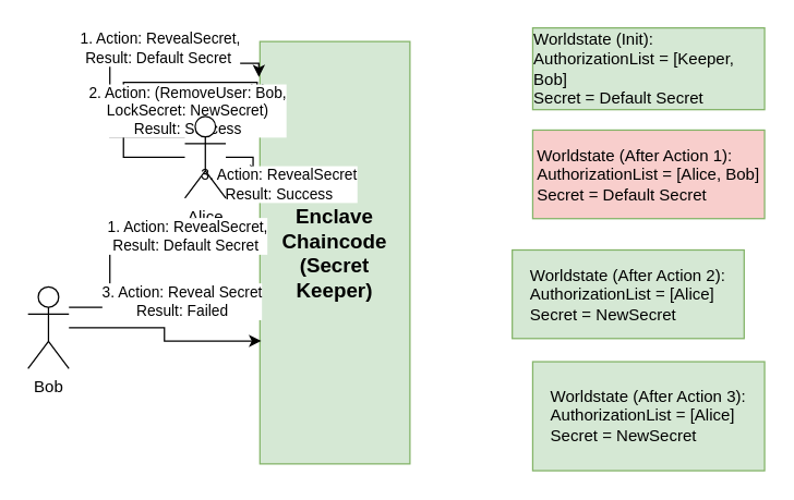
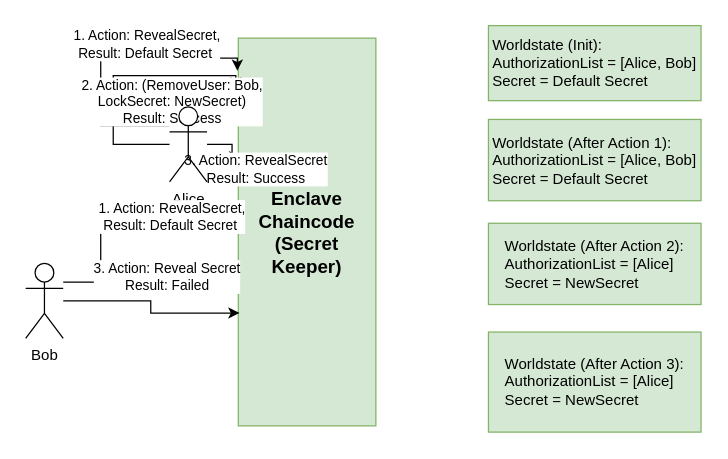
- <mxCell id="3" value="&lt;div style=&quot;text-align: left;&quot;&gt;&lt;span style=&quot;background-color: initial;&quot;&gt;Worldstate (Init):&lt;/span&gt;&lt;/div&gt;&lt;div style=&quot;text-align: left;&quot;&gt;&lt;span style=&quot;background-color: initial;&quot;&gt;AuthorizationList = [Keeper, Bob]&lt;/span&gt;&lt;/div&gt;&lt;div style=&quot;text-align: left;&quot;&gt;&lt;span style=&quot;background-color: initial;&quot;&gt;Secret = Default Secret&lt;/span&gt;&lt;/div&gt;" style="rounded=0;whiteSpace=wrap;html=1;fillColor=#d5e8d4;strokeColor=#82b366;" vertex="1" parent="1"><mxGeometry x="390" y="20" width="170" height="60" as="geometry" /></mxCell>
+ <mxCell id="3" value="&lt;div style=&quot;text-align: left;&quot;&gt;&lt;span style=&quot;background-color: initial;&quot;&gt;Worldstate (Init):&lt;/span&gt;&lt;/div&gt;&lt;div style=&quot;text-align: left;&quot;&gt;&lt;span style=&quot;background-color: initial;&quot;&gt;AuthorizationList = [Alice, Bob]&lt;/span&gt;&lt;/div&gt;&lt;div style=&quot;text-align: left;&quot;&gt;&lt;span style=&quot;background-color: initial;&quot;&gt;Secret = Default Secret&lt;/span&gt;&lt;/div&gt;" style="rounded=0;whiteSpace=wrap;html=1;fillColor=#d5e8d4;strokeColor=#82b366;" vertex="1" parent="1"><mxGeometry x="390" y="20" width="170" height="60" as="geometry" /></mxCell>
- <mxCell id="16" value="&lt;div style=&quot;text-align: left;&quot;&gt;&lt;span style=&quot;background-color: initial;&quot;&gt;Worldstate (After Action 1):&lt;/span&gt;&lt;/div&gt;&lt;div style=&quot;text-align: left;&quot;&gt;&lt;span style=&quot;background-color: initial;&quot;&gt;AuthorizationList = [Alice, Bob]&lt;/span&gt;&lt;/div&gt;&lt;div style=&quot;text-align: left;&quot;&gt;&lt;span style=&quot;background-color: initial;&quot;&gt;Secret = Default Secret&lt;/span&gt;&lt;/div&gt;" style="rounded=0;whiteSpace=wrap;html=1;fillColor=#f8cecc;strokeColor=#82b366;" vertex="1" parent="1"><mxGeometry x="390" y="95" width="170" height="65" as="geometry" /></mxCell>
+ <mxCell id="16" value="&lt;div style=&quot;text-align: left;&quot;&gt;&lt;span style=&quot;background-color: initial;&quot;&gt;Worldstate (After Action 1):&lt;/span&gt;&lt;/div&gt;&lt;div style=&quot;text-align: left;&quot;&gt;&lt;span style=&quot;background-color: initial;&quot;&gt;AuthorizationList = [Alice, Bob]&lt;/span&gt;&lt;/div&gt;&lt;div style=&quot;text-align: left;&quot;&gt;&lt;span style=&quot;background-color: initial;&quot;&gt;Secret = Default Secret&lt;/span&gt;&lt;/div&gt;" style="rounded=0;whiteSpace=wrap;html=1;fillColor=#d5e8d4;strokeColor=#82b366;" vertex="1" parent="1"><mxGeometry x="390" y="95" width="170" height="65" as="geometry" /></mxCell>
- <mxCell id="17" value="&lt;div style=&quot;text-align: left;&quot;&gt;&lt;span style=&quot;background-color: initial;&quot;&gt;Worldstate (After Action 2):&lt;/span&gt;&lt;/div&gt;&lt;div style=&quot;text-align: left;&quot;&gt;&lt;span style=&quot;background-color: initial;&quot;&gt;AuthorizationList = [Alice]&lt;/span&gt;&lt;/div&gt;&lt;div style=&quot;text-align: left;&quot;&gt;&lt;span style=&quot;background-color: initial;&quot;&gt;Secret = NewSecret&lt;/span&gt;&lt;/div&gt;" style="rounded=0;whiteSpace=wrap;html=1;fillColor=#d5e8d4;strokeColor=#82b366;" vertex="1" parent="1"><mxGeometry x="375" y="183" width="170" height="65" as="geometry" /></mxCell>
+ <mxCell id="17" value="&lt;div style=&quot;text-align: left;&quot;&gt;&lt;span style=&quot;background-color: initial;&quot;&gt;Worldstate (After Action 2):&lt;/span&gt;&lt;/div&gt;&lt;div style=&quot;text-align: left;&quot;&gt;&lt;span style=&quot;background-color: initial;&quot;&gt;AuthorizationList = [Alice]&lt;/span&gt;&lt;/div&gt;&lt;div style=&quot;text-align: left;&quot;&gt;&lt;span style=&quot;background-color: initial;&quot;&gt;Secret = NewSecret&lt;/span&gt;&lt;/div&gt;" style="rounded=0;whiteSpace=wrap;html=1;fillColor=#d5e8d4;strokeColor=#82b366;" vertex="1" parent="1"><mxGeometry x="390" y="178" width="170" height="65" as="geometry" /></mxCell>
